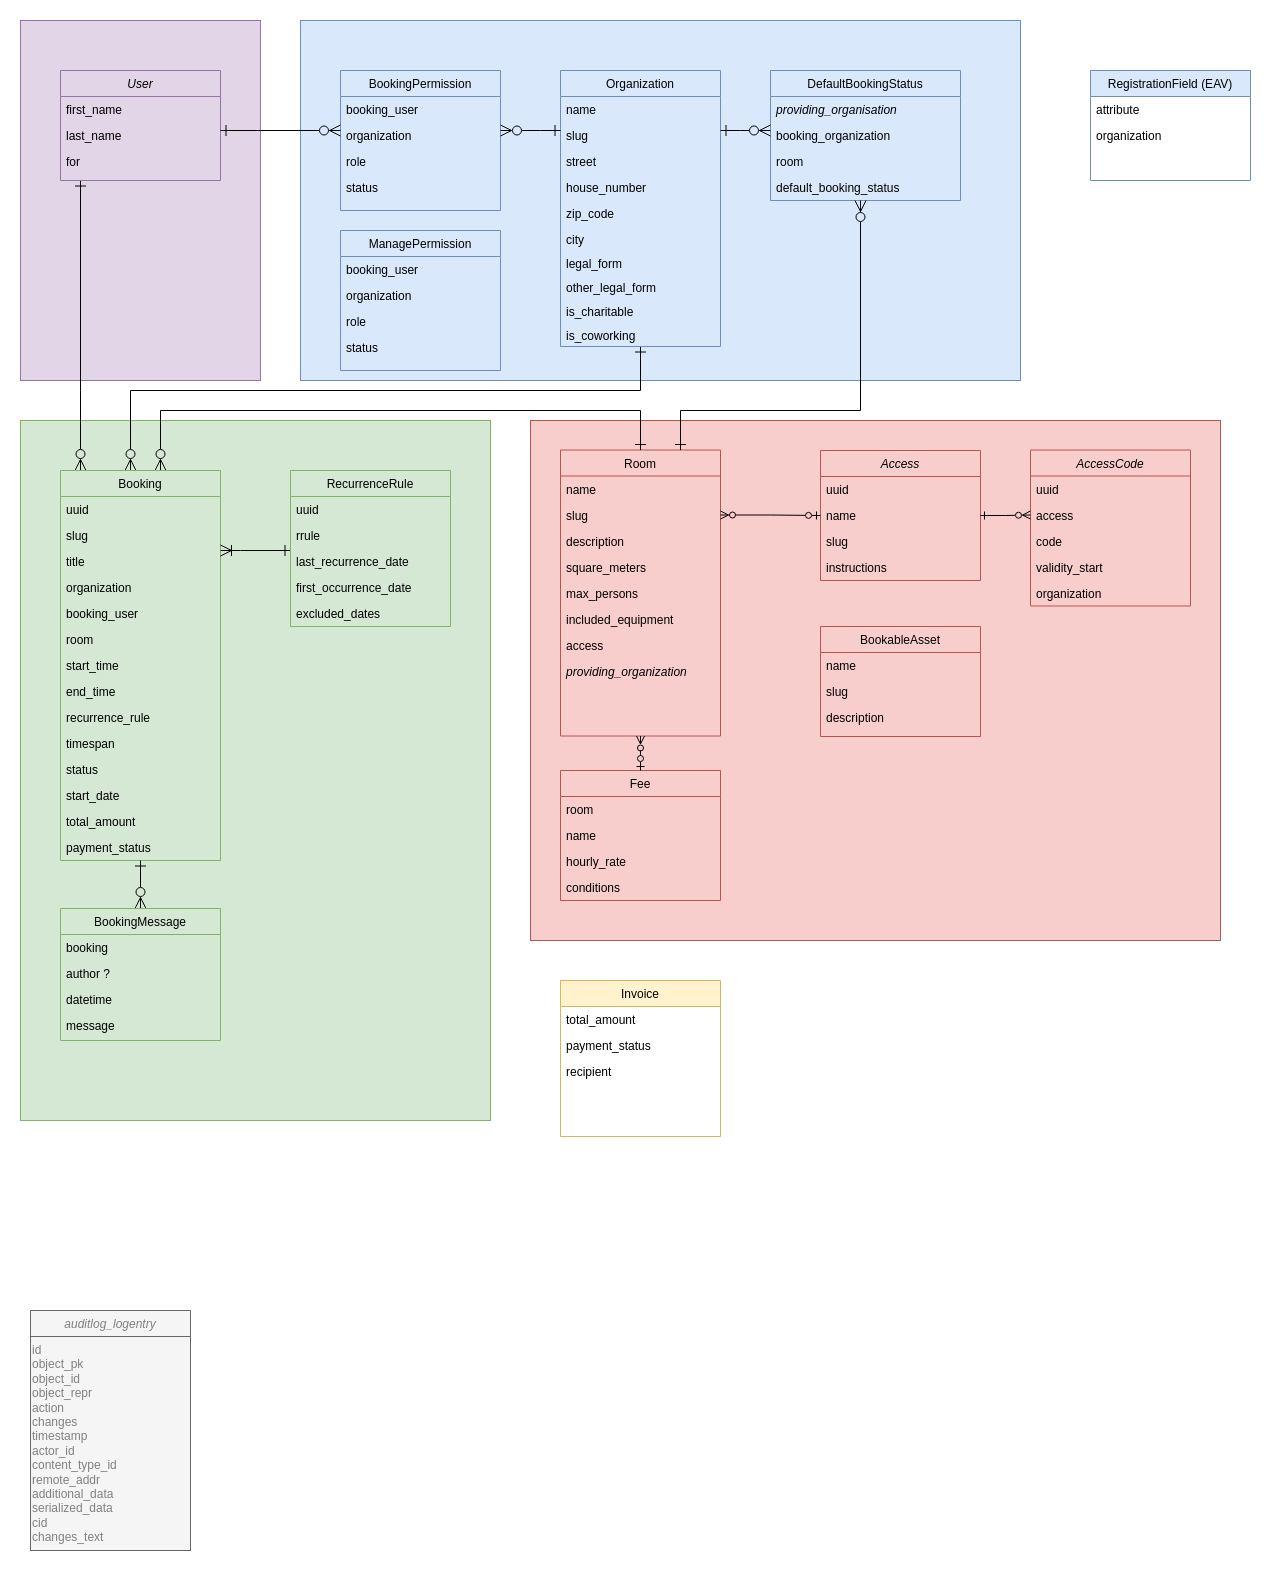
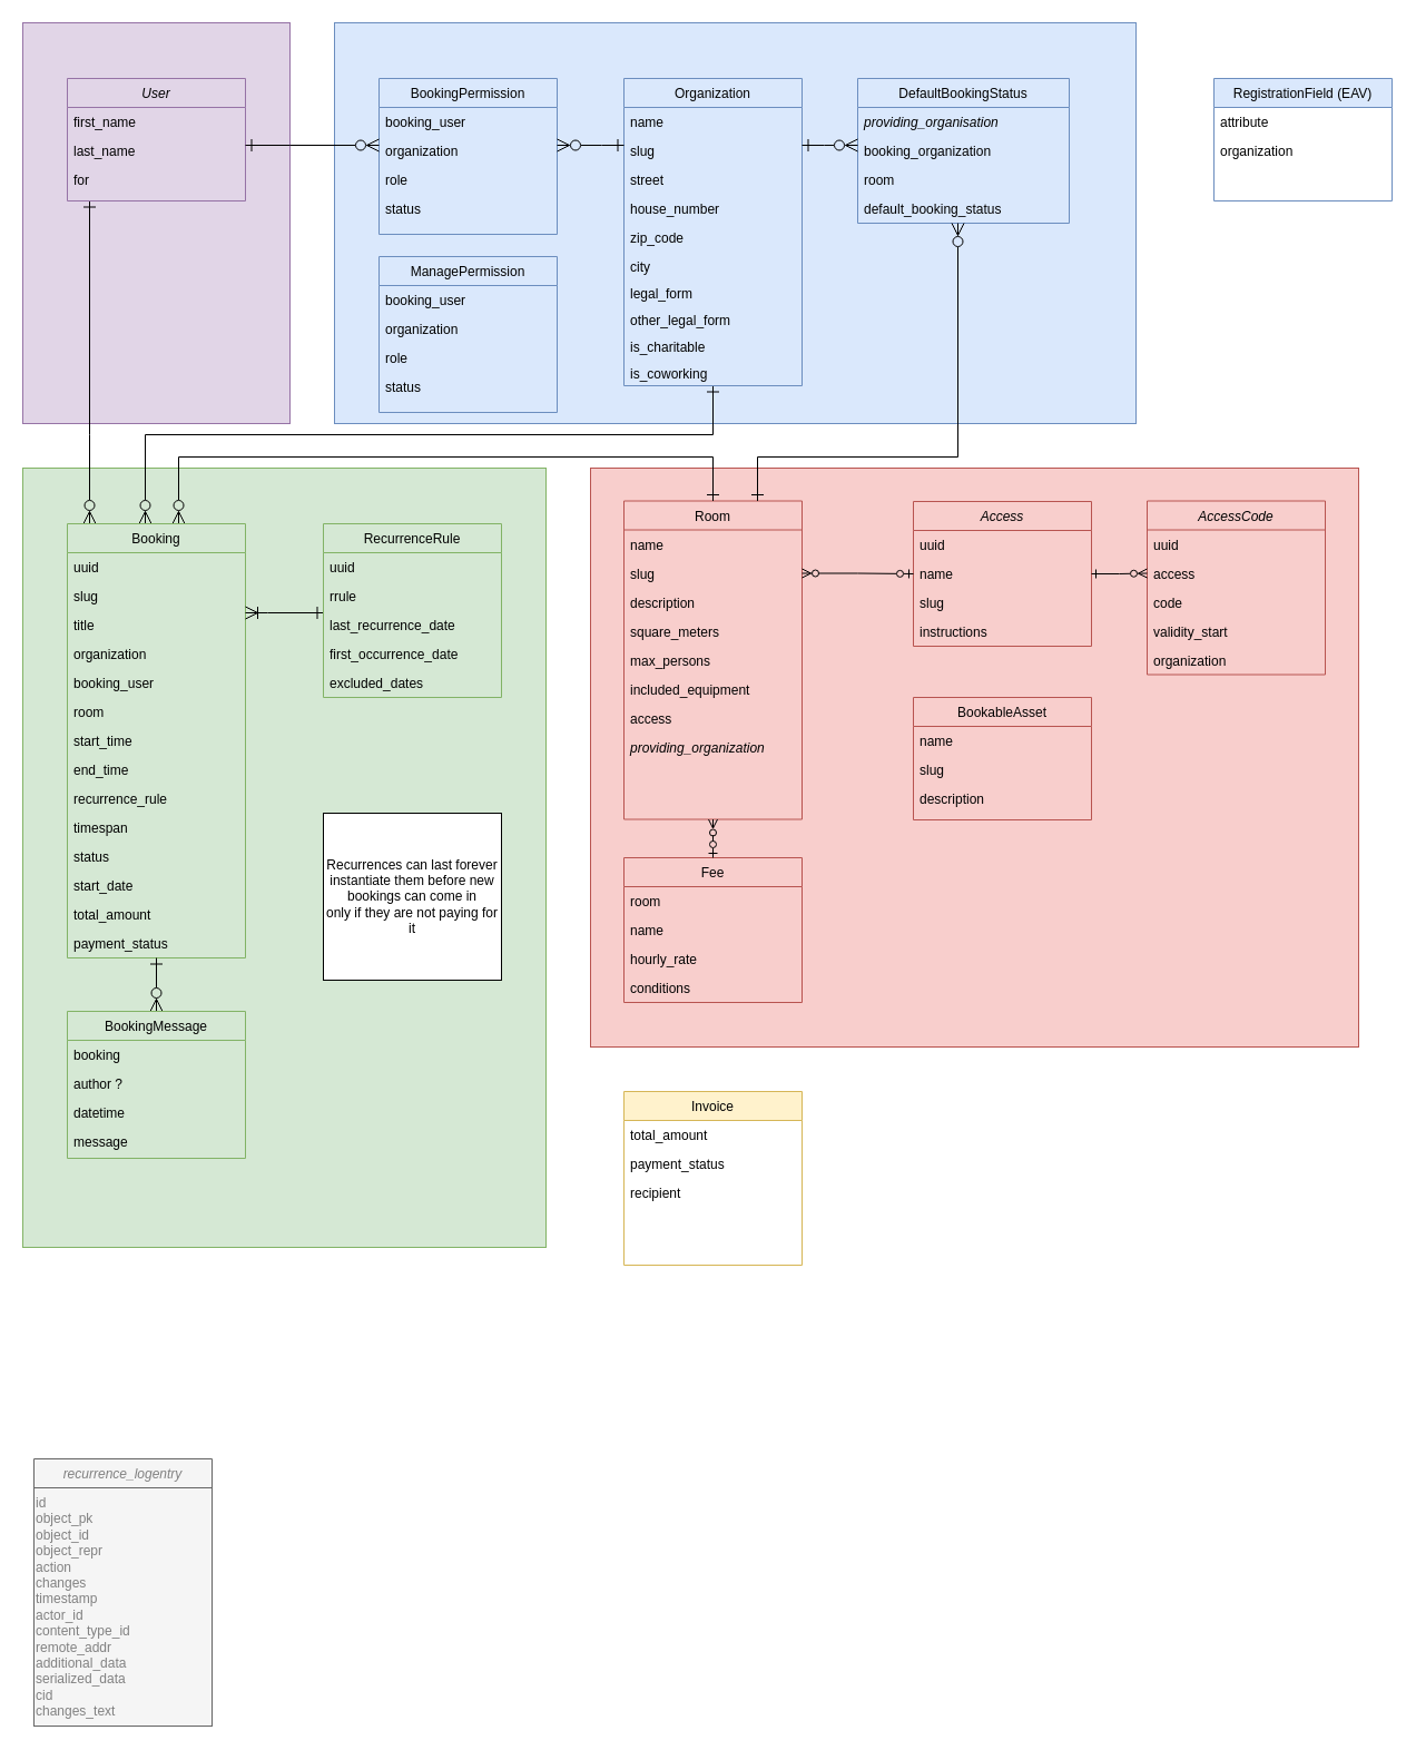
+ <mxCell id="95" value="Recurrences can last forever&lt;div&gt;instantiate them before new bookings can come in&lt;/div&gt;&lt;div&gt;only if they are not paying for it&lt;/div&gt;" style="rounded=0;whiteSpace=wrap;html=1;" parent="1" vertex="1"><mxGeometry x="290" y="730" width="160" height="150" as="geometry" /></mxCell>
- <mxCell id="33" value="auditlog_logentry" style="swimlane;fontStyle=2;align=center;verticalAlign=top;childLayout=stackLayout;horizontal=1;startSize=26;horizontalStack=0;resizeParent=1;resizeLast=0;collapsible=1;marginBottom=0;rounded=0;shadow=0;strokeWidth=1;fillColor=#f5f5f5;strokeColor=#666666;fontColor=#808080;" parent="1" vertex="1"><mxGeometry x="30" y="1310" width="160" height="240" as="geometry"><mxRectangle x="230" y="140" width="160" height="26" as="alternateBounds" /></mxGeometry></mxCell>
+ <mxCell id="33" value="recurrence_logentry" style="swimlane;fontStyle=2;align=center;verticalAlign=top;childLayout=stackLayout;horizontal=1;startSize=26;horizontalStack=0;resizeParent=1;resizeLast=0;collapsible=1;marginBottom=0;rounded=0;shadow=0;strokeWidth=1;fillColor=#f5f5f5;strokeColor=#666666;fontColor=#808080;" parent="1" vertex="1"><mxGeometry x="30" y="1310" width="160" height="240" as="geometry"><mxRectangle x="230" y="140" width="160" height="26" as="alternateBounds" /></mxGeometry></mxCell>
